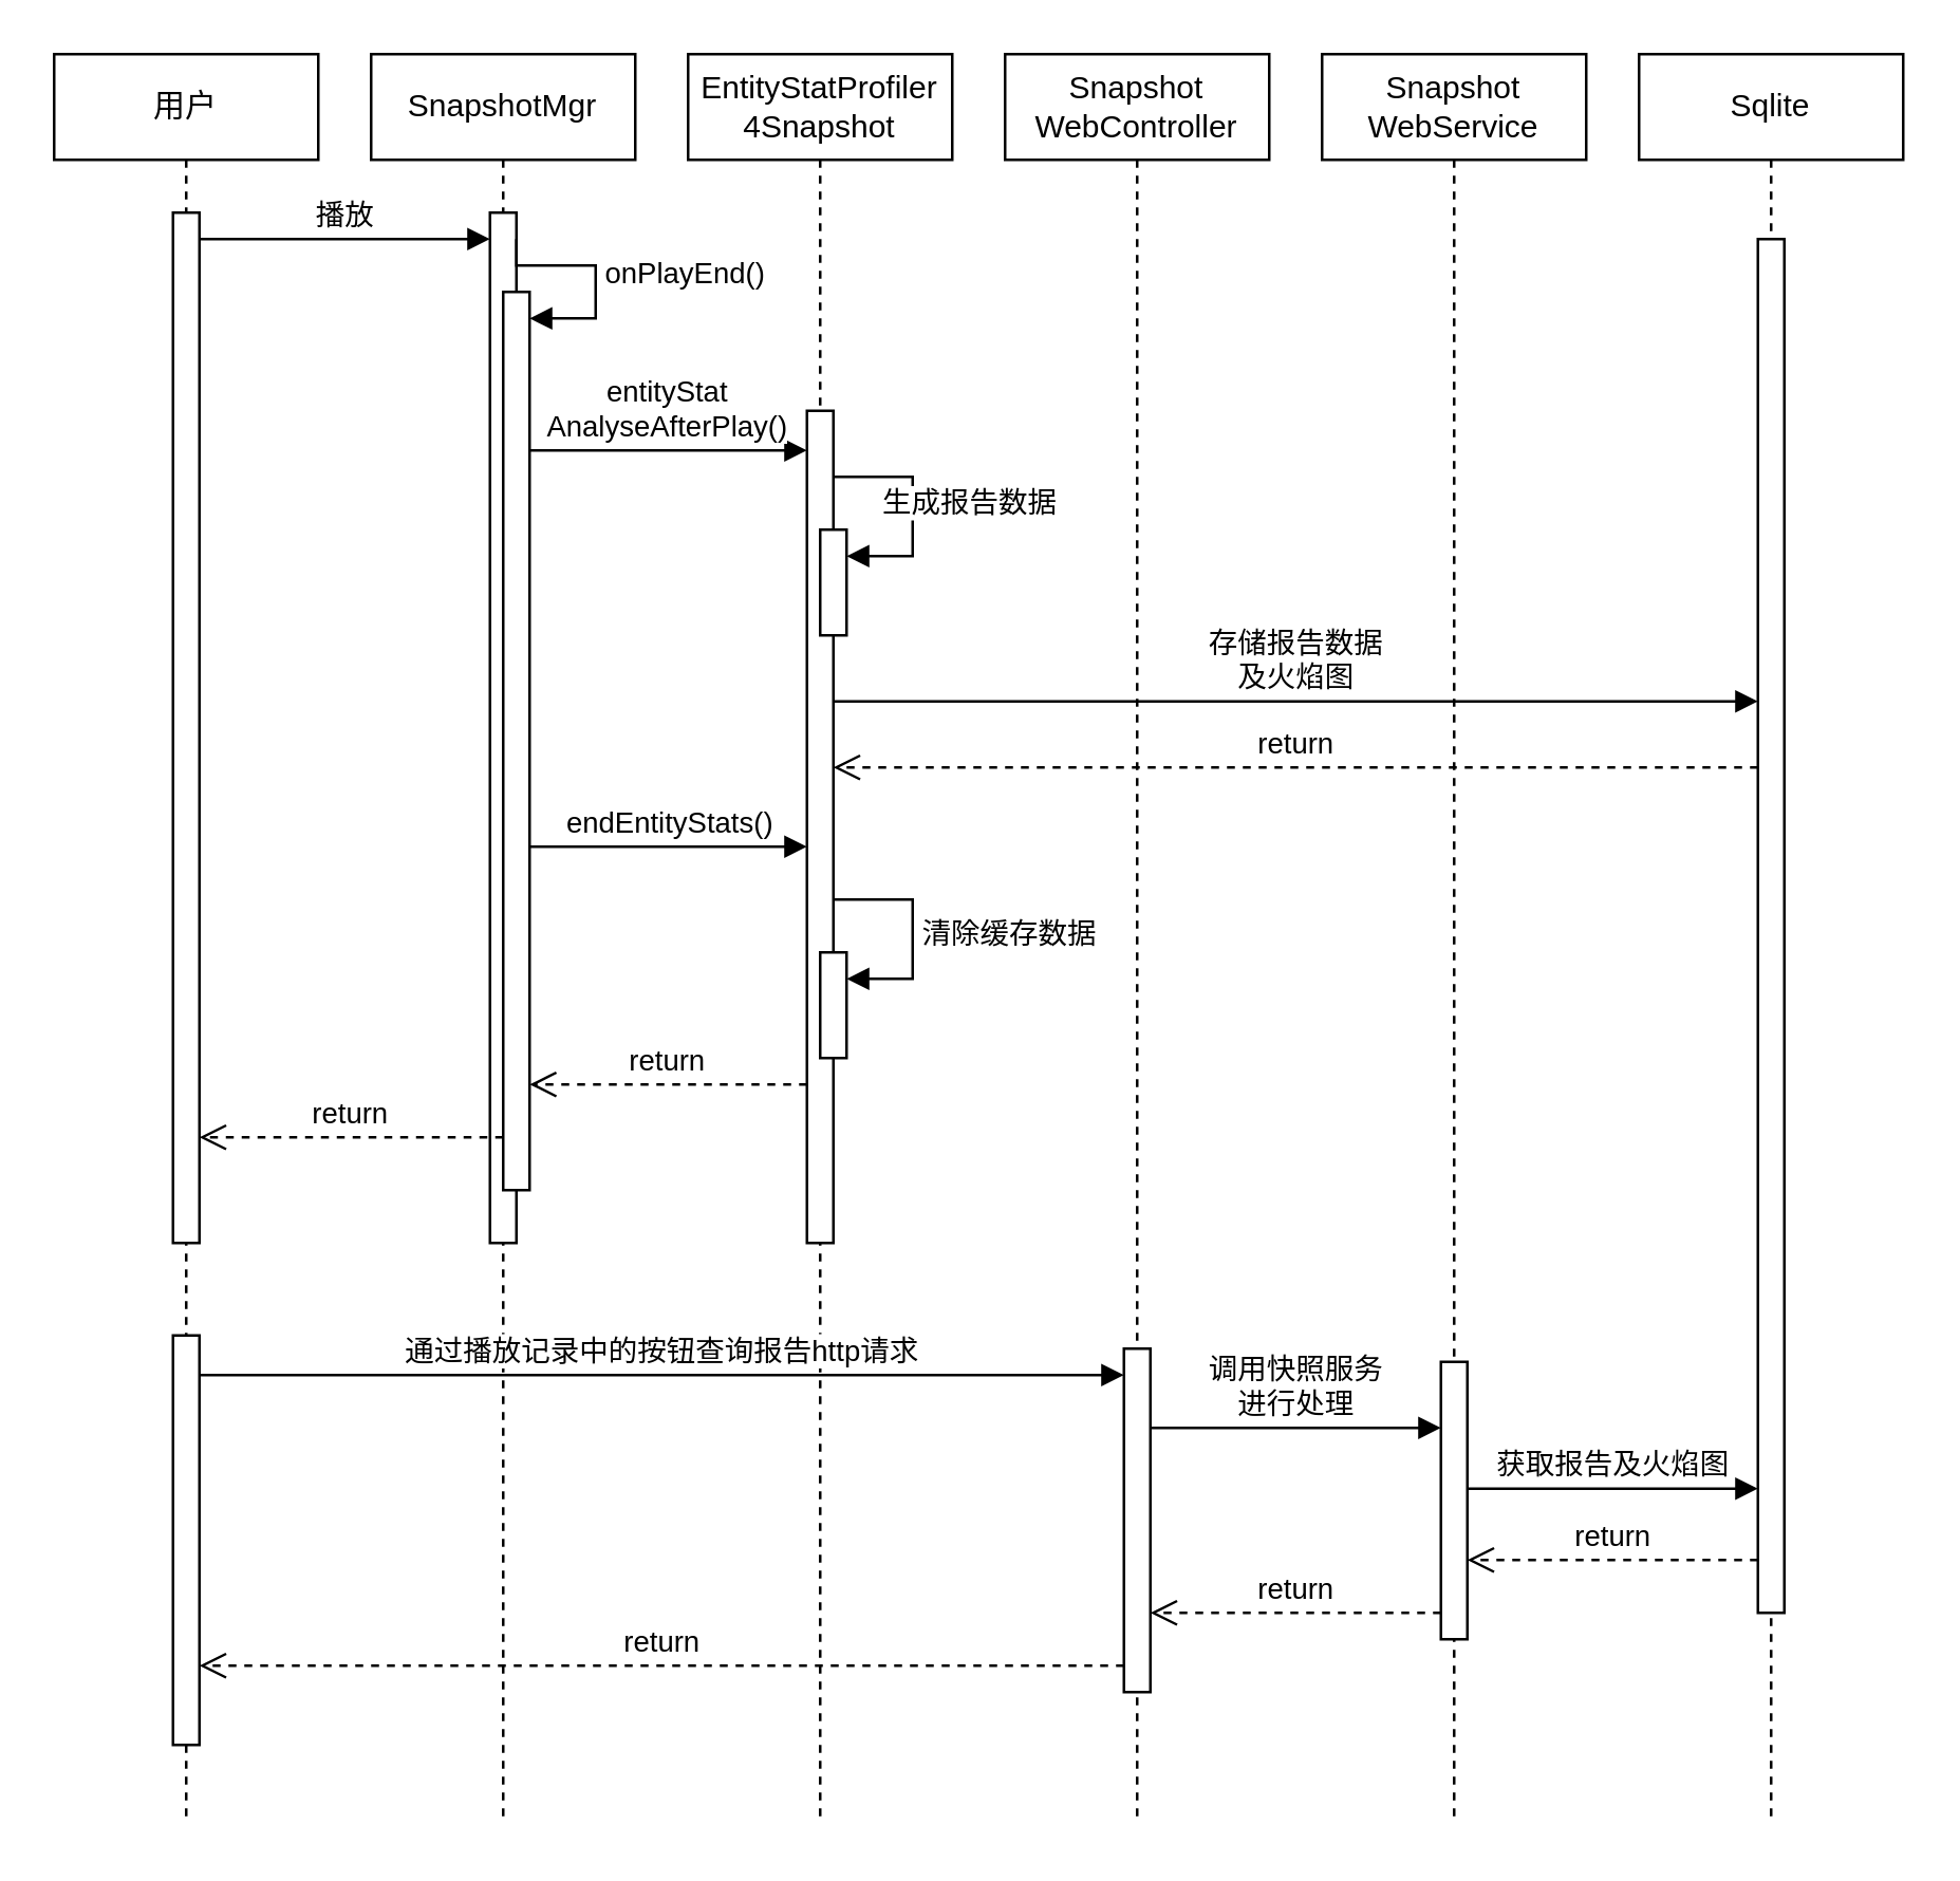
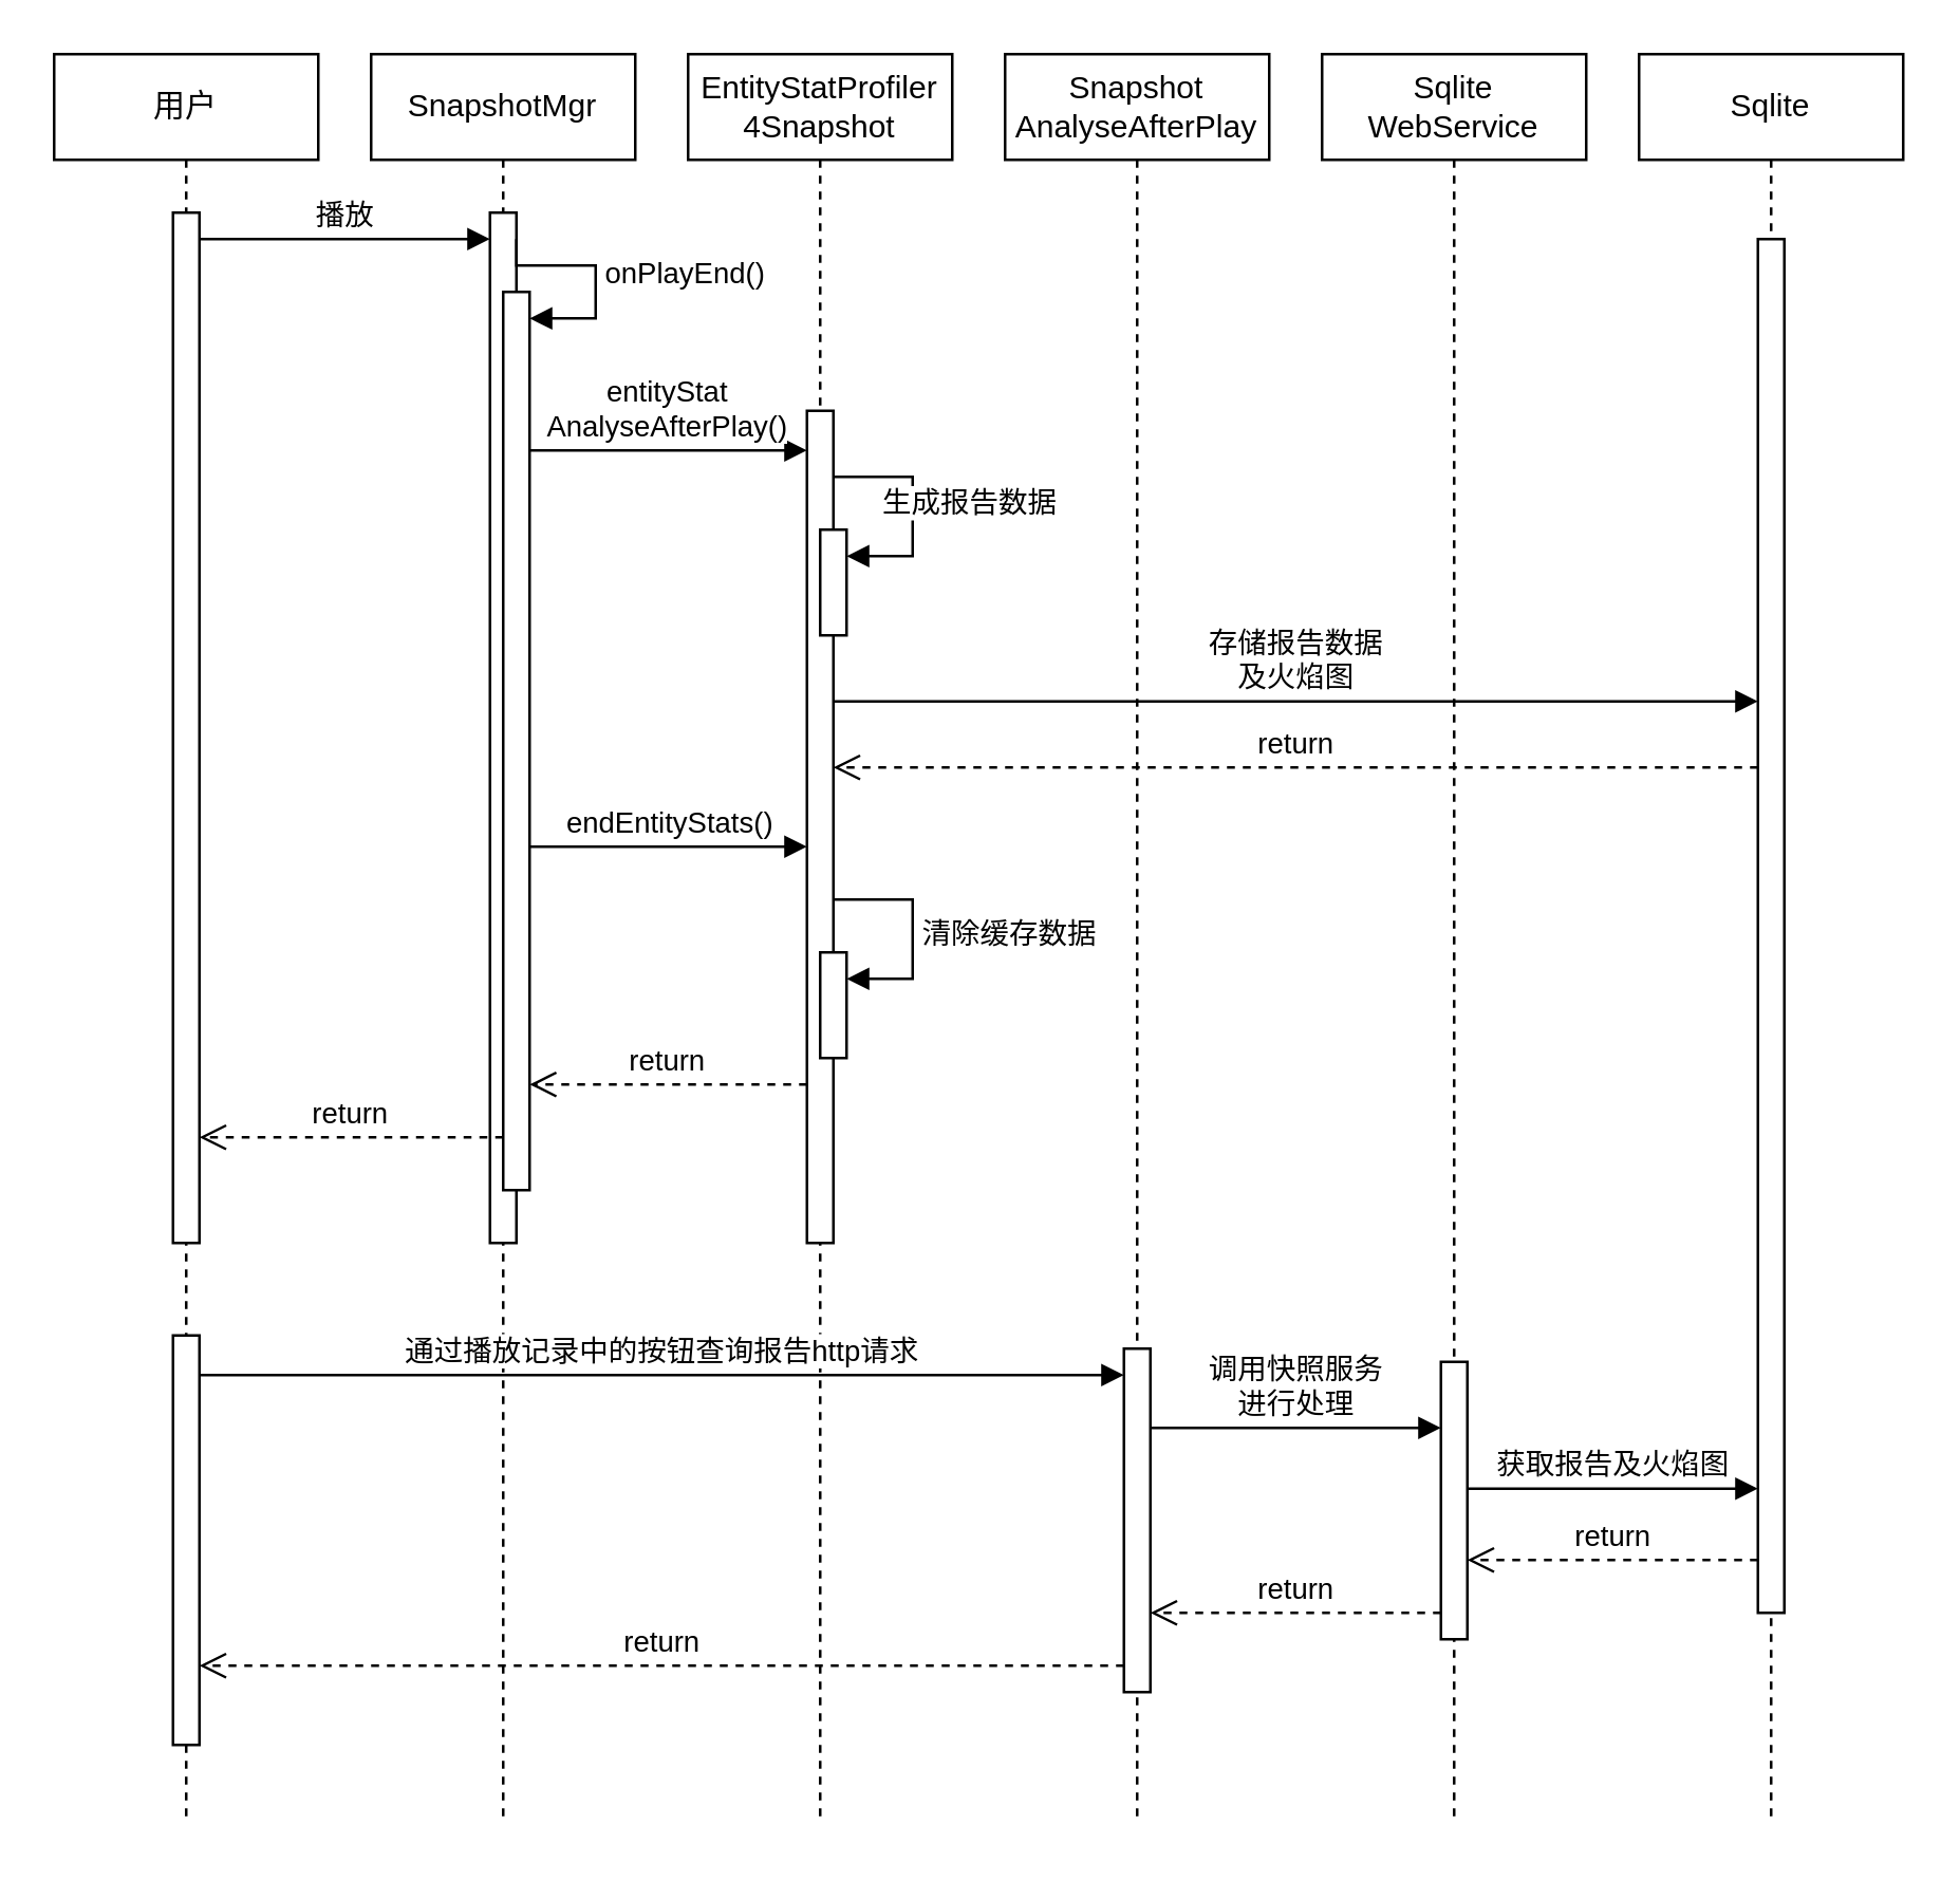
- <mxCell id="26" value="Snapshot&lt;br&gt;WebController" style="shape=umlLifeline;perimeter=lifelinePerimeter;whiteSpace=wrap;html=1;container=1;dropTarget=0;collapsible=0;recursiveResize=0;outlineConnect=0;portConstraint=eastwest;newEdgeStyle={&quot;edgeStyle&quot;:&quot;elbowEdgeStyle&quot;,&quot;elbow&quot;:&quot;vertical&quot;,&quot;curved&quot;:0,&quot;rounded&quot;:0};" vertex="1" parent="1"><mxGeometry x="380" y="20" width="100" height="670" as="geometry" /></mxCell>
+ <mxCell id="26" value="Snapshot&lt;br&gt;AnalyseAfterPlay" style="shape=umlLifeline;perimeter=lifelinePerimeter;whiteSpace=wrap;html=1;container=1;dropTarget=0;collapsible=0;recursiveResize=0;outlineConnect=0;portConstraint=eastwest;newEdgeStyle={&quot;edgeStyle&quot;:&quot;elbowEdgeStyle&quot;,&quot;elbow&quot;:&quot;vertical&quot;,&quot;curved&quot;:0,&quot;rounded&quot;:0};" vertex="1" parent="1"><mxGeometry x="380" y="20" width="100" height="670" as="geometry" /></mxCell>
- <mxCell id="24" value="Snapshot&lt;br&gt;WebService" style="shape=umlLifeline;perimeter=lifelinePerimeter;whiteSpace=wrap;html=1;container=1;dropTarget=0;collapsible=0;recursiveResize=0;outlineConnect=0;portConstraint=eastwest;newEdgeStyle={&quot;edgeStyle&quot;:&quot;elbowEdgeStyle&quot;,&quot;elbow&quot;:&quot;vertical&quot;,&quot;curved&quot;:0,&quot;rounded&quot;:0};" vertex="1" parent="1"><mxGeometry x="500" y="20" width="100" height="670" as="geometry" /></mxCell>
+ <mxCell id="24" value="Sqlite&lt;br&gt;WebService" style="shape=umlLifeline;perimeter=lifelinePerimeter;whiteSpace=wrap;html=1;container=1;dropTarget=0;collapsible=0;recursiveResize=0;outlineConnect=0;portConstraint=eastwest;newEdgeStyle={&quot;edgeStyle&quot;:&quot;elbowEdgeStyle&quot;,&quot;elbow&quot;:&quot;vertical&quot;,&quot;curved&quot;:0,&quot;rounded&quot;:0};" vertex="1" parent="1"><mxGeometry x="500" y="20" width="100" height="670" as="geometry" /></mxCell>
